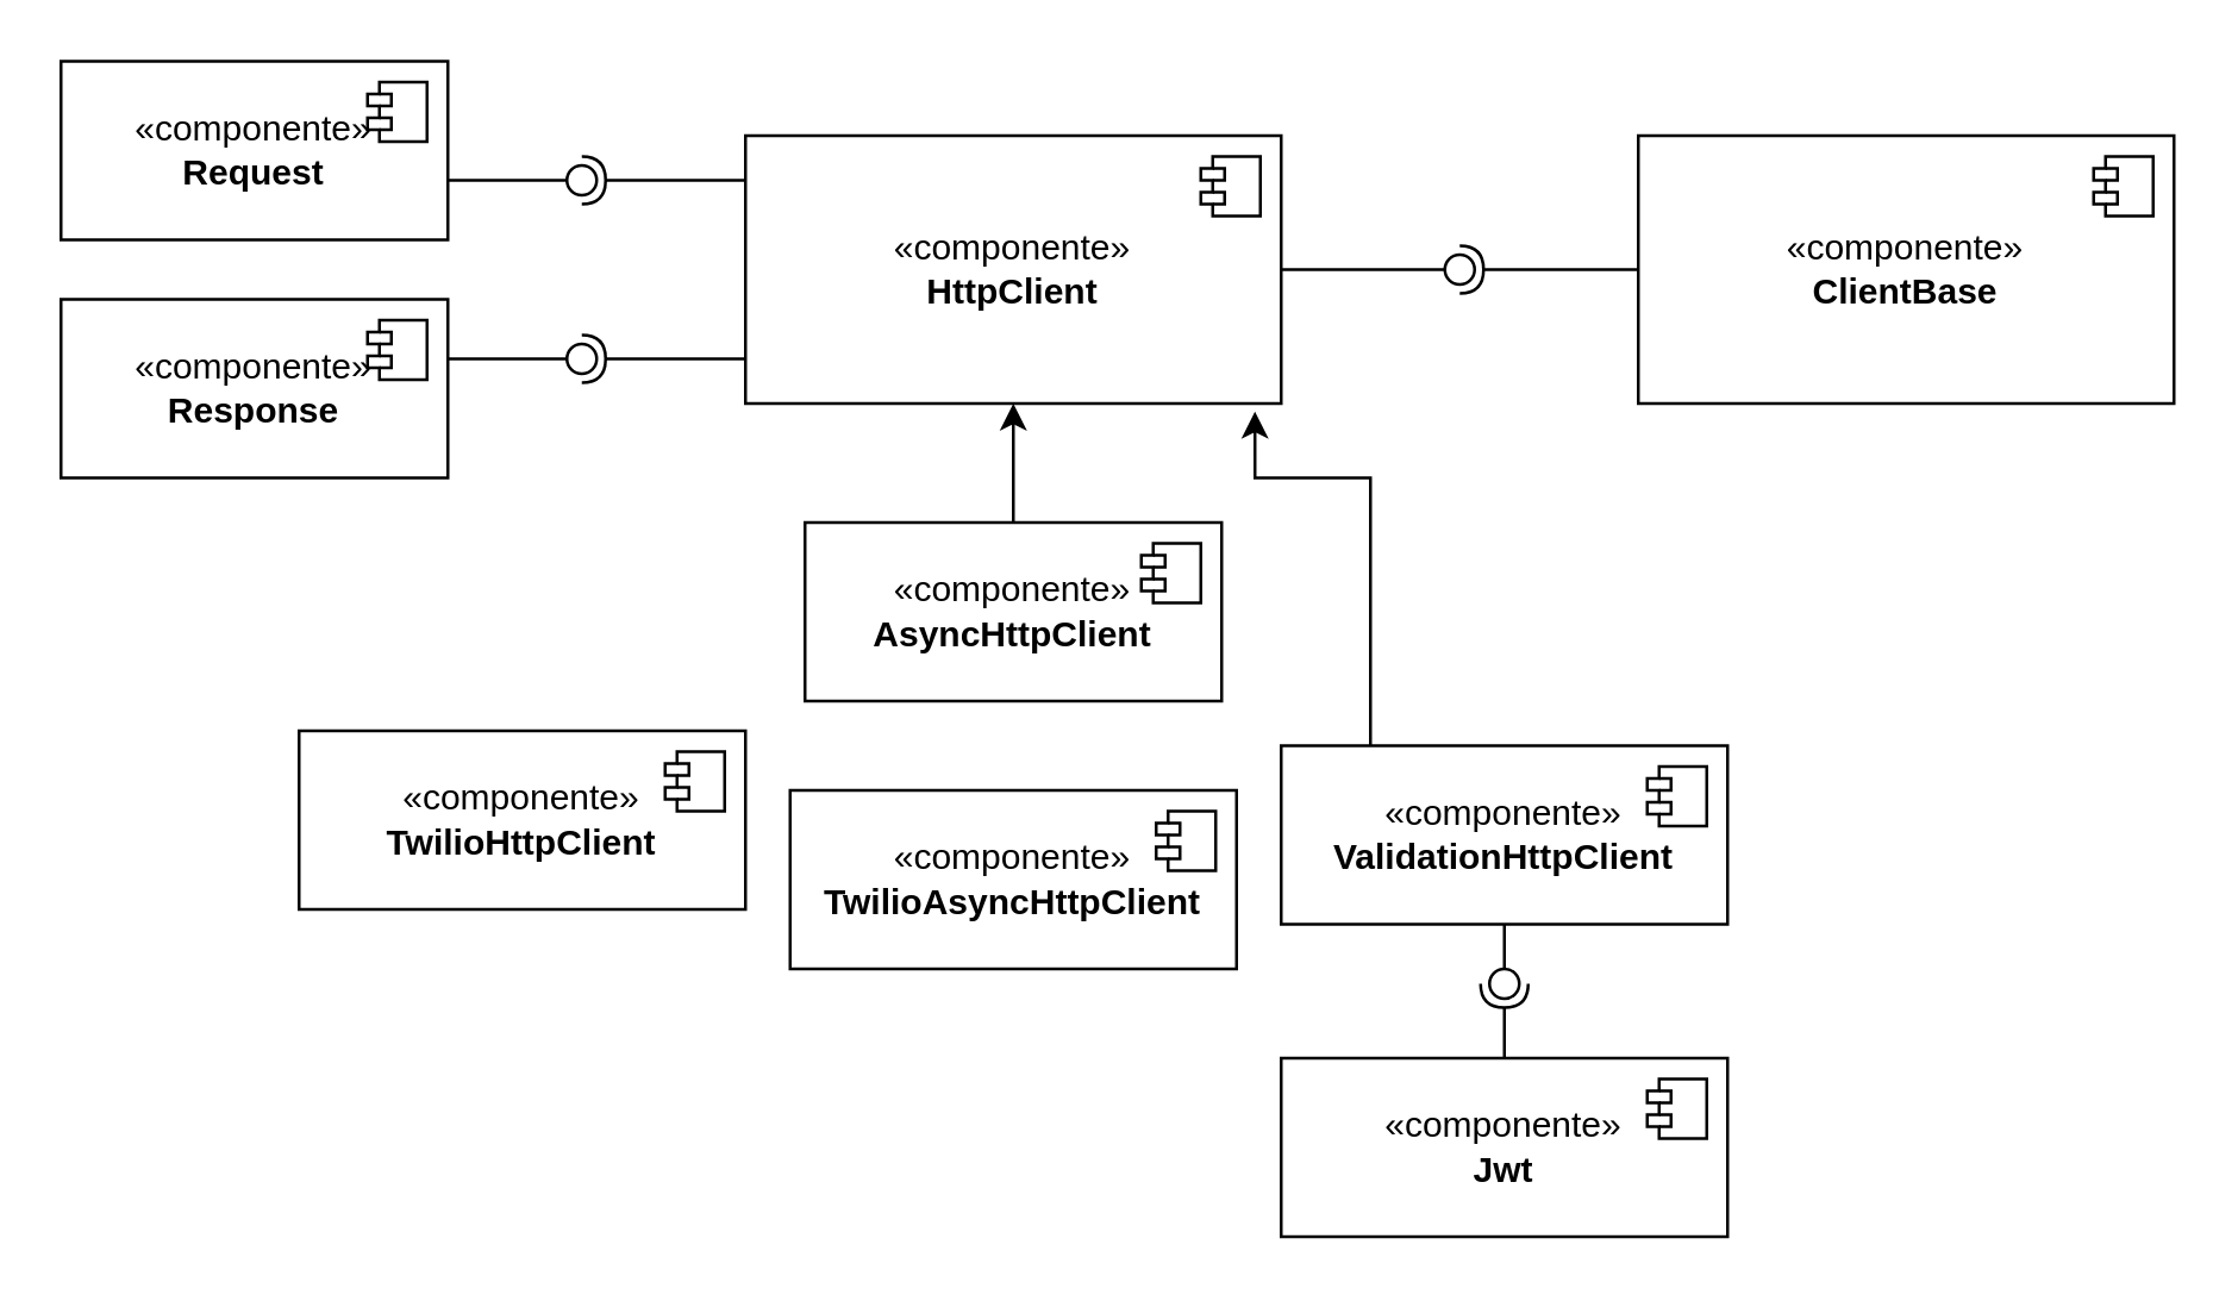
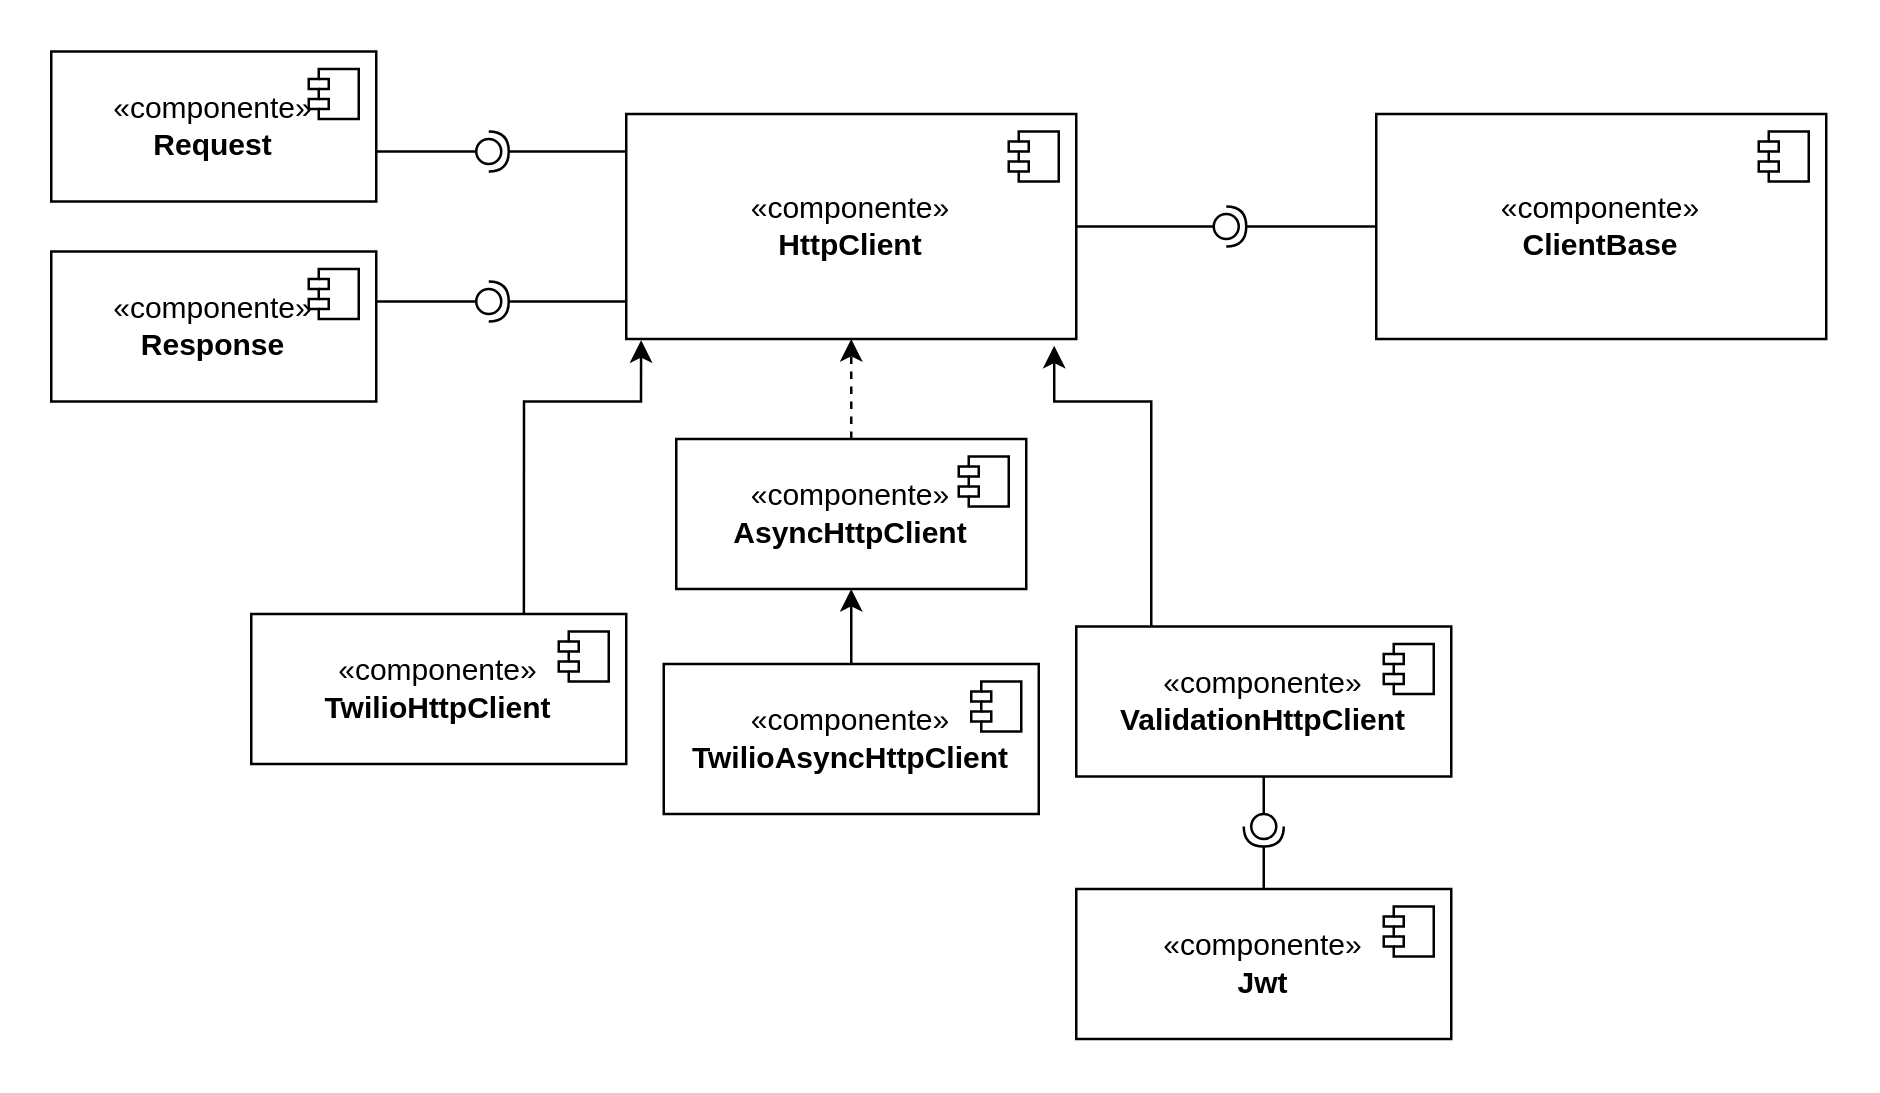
- <mxCell id="21" style="edgeStyle=orthogonalEdgeStyle;rounded=0;orthogonalLoop=1;jettySize=auto;html=1;entryX=0.5;entryY=1;entryDx=0;entryDy=0;" parent="1" source="22" target="2" edge="1"><mxGeometry relative="1" as="geometry" /></mxCell>
+ <mxCell id="21" style="edgeStyle=orthogonalEdgeStyle;rounded=0;orthogonalLoop=1;jettySize=auto;html=1;entryX=0.5;entryY=1;entryDx=0;entryDy=0;dashed=1;" parent="1" source="22" target="2" edge="1"><mxGeometry relative="1" as="geometry" /></mxCell>
+ <mxCell id="24" style="edgeStyle=orthogonalEdgeStyle;rounded=0;orthogonalLoop=1;jettySize=auto;html=1;entryX=0.033;entryY=1.005;entryDx=0;entryDy=0;entryPerimeter=0;exitX=0.727;exitY=0.006;exitDx=0;exitDy=0;exitPerimeter=0;" parent="1" source="6" target="2" edge="1"><mxGeometry relative="1" as="geometry"><mxPoint x="220" y="220" as="sourcePoint" /><Array as="points"><mxPoint x="209" y="160" /><mxPoint x="256" y="160" /></Array></mxGeometry></mxCell>
+ <mxCell id="16" style="edgeStyle=orthogonalEdgeStyle;rounded=0;orthogonalLoop=1;jettySize=auto;html=1;exitX=0.5;exitY=0;exitDx=0;exitDy=0;entryX=0.5;entryY=1;entryDx=0;entryDy=0;" parent="1" source="17" target="22" edge="1"><mxGeometry relative="1" as="geometry" /></mxCell>
